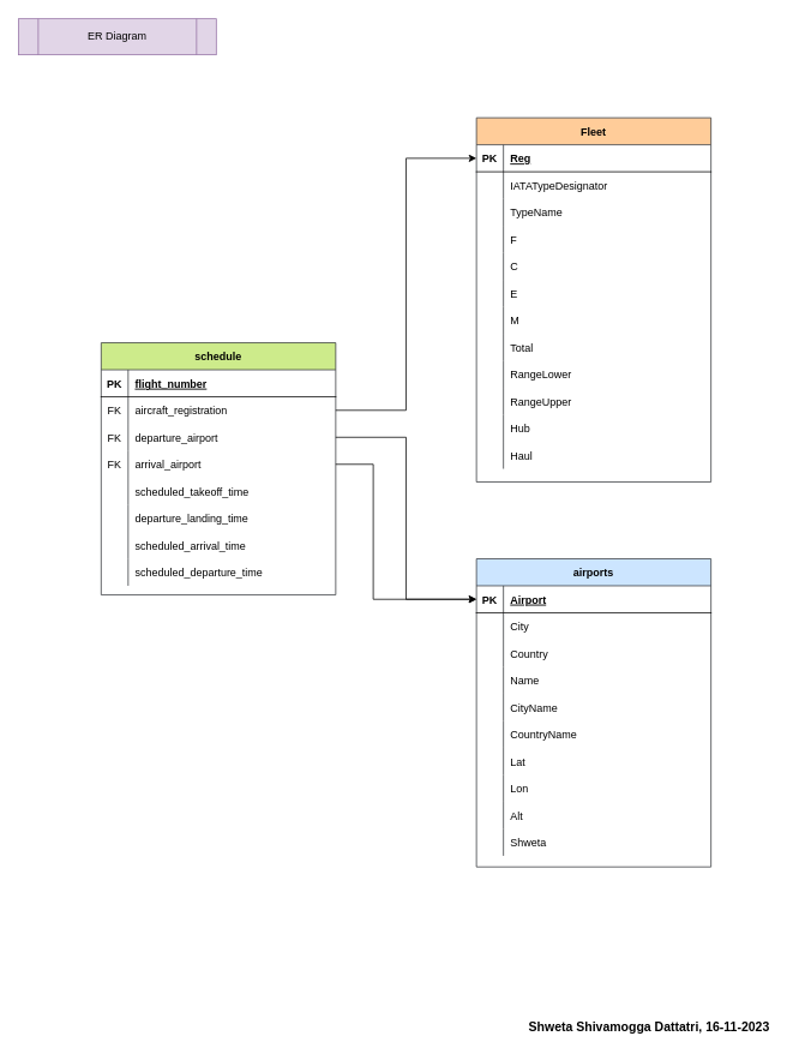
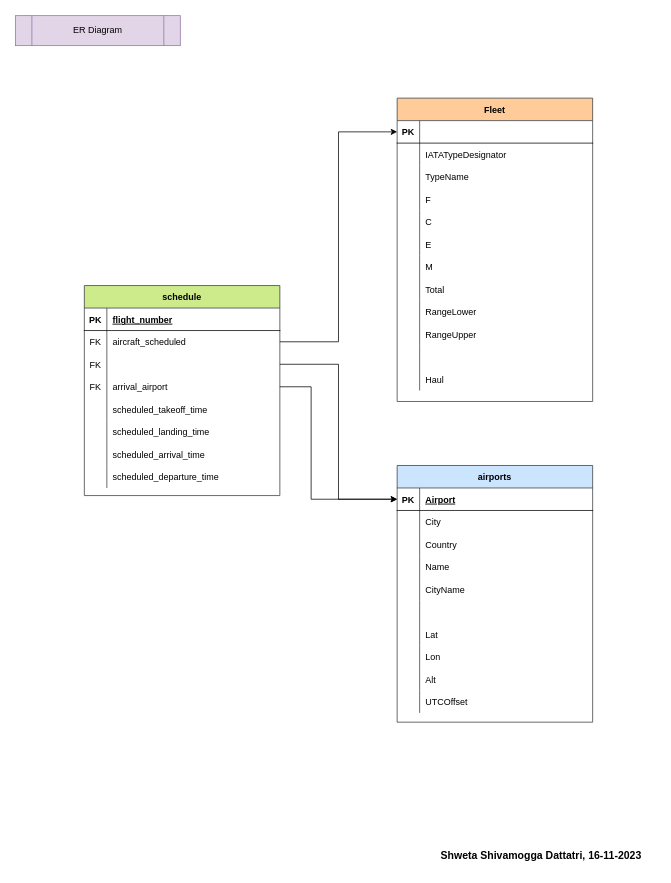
- <mxCell id="8" value="Reg" style="shape=partialRectangle;overflow=hidden;connectable=0;fillColor=none;top=0;left=0;bottom=0;right=0;align=left;spacingLeft=6;fontStyle=5;" parent="6" vertex="1"><mxGeometry x="30" width="230.769" height="30" as="geometry"><mxRectangle width="230.769" height="30" as="alternateBounds" /></mxGeometry></mxCell>
- <mxCell id="79" value="aircraft_registration" style="shape=partialRectangle;overflow=hidden;connectable=0;fillColor=none;top=0;left=0;bottom=0;right=0;align=left;spacingLeft=6;" parent="77" vertex="1"><mxGeometry x="30" width="230.769" height="30" as="geometry"><mxRectangle width="230.769" height="30" as="alternateBounds" /></mxGeometry></mxCell>
+ <mxCell id="79" value="aircraft_scheduled" style="shape=partialRectangle;overflow=hidden;connectable=0;fillColor=none;top=0;left=0;bottom=0;right=0;align=left;spacingLeft=6;" parent="77" vertex="1"><mxGeometry x="30" width="230.769" height="30" as="geometry"><mxRectangle width="230.769" height="30" as="alternateBounds" /></mxGeometry></mxCell>
- <mxCell id="38" value="Hub" style="shape=partialRectangle;overflow=hidden;connectable=0;fillColor=none;top=0;left=0;bottom=0;right=0;align=left;spacingLeft=6;" parent="36" vertex="1"><mxGeometry x="30" width="230.769" height="30" as="geometry"><mxRectangle width="230.769" height="30" as="alternateBounds" /></mxGeometry></mxCell>
- <mxCell id="82" value="departure_airport" style="shape=partialRectangle;overflow=hidden;connectable=0;fillColor=none;top=0;left=0;bottom=0;right=0;align=left;spacingLeft=6;" parent="80" vertex="1"><mxGeometry x="30" width="230.769" height="30" as="geometry"><mxRectangle width="230.769" height="30" as="alternateBounds" /></mxGeometry></mxCell>
- <mxCell id="91" value="departure_landing_time" style="shape=partialRectangle;overflow=hidden;connectable=0;fillColor=none;top=0;left=0;bottom=0;right=0;align=left;spacingLeft=6;" parent="89" vertex="1"><mxGeometry x="30" width="230.769" height="30" as="geometry"><mxRectangle width="230.769" height="30" as="alternateBounds" /></mxGeometry></mxCell>
+ <mxCell id="91" value="scheduled_landing_time" style="shape=partialRectangle;overflow=hidden;connectable=0;fillColor=none;top=0;left=0;bottom=0;right=0;align=left;spacingLeft=6;" parent="89" vertex="1"><mxGeometry x="30" width="230.769" height="30" as="geometry"><mxRectangle width="230.769" height="30" as="alternateBounds" /></mxGeometry></mxCell>
- <mxCell id="60" value="CountryName" style="shape=partialRectangle;overflow=hidden;connectable=0;fillColor=none;top=0;left=0;bottom=0;right=0;align=left;spacingLeft=6;" parent="58" vertex="1"><mxGeometry x="30" width="230.769" height="30" as="geometry"><mxRectangle width="230.769" height="30" as="alternateBounds" /></mxGeometry></mxCell>
- <mxCell id="72" value="Shweta" style="shape=partialRectangle;overflow=hidden;connectable=0;fillColor=none;top=0;left=0;bottom=0;right=0;align=left;spacingLeft=6;" parent="70" vertex="1"><mxGeometry x="30" width="230.769" height="30" as="geometry"><mxRectangle width="230.769" height="30" as="alternateBounds" /></mxGeometry></mxCell>
+ <mxCell id="72" value="UTCOffset" style="shape=partialRectangle;overflow=hidden;connectable=0;fillColor=none;top=0;left=0;bottom=0;right=0;align=left;spacingLeft=6;" parent="70" vertex="1"><mxGeometry x="30" width="230.769" height="30" as="geometry"><mxRectangle width="230.769" height="30" as="alternateBounds" /></mxGeometry></mxCell>
